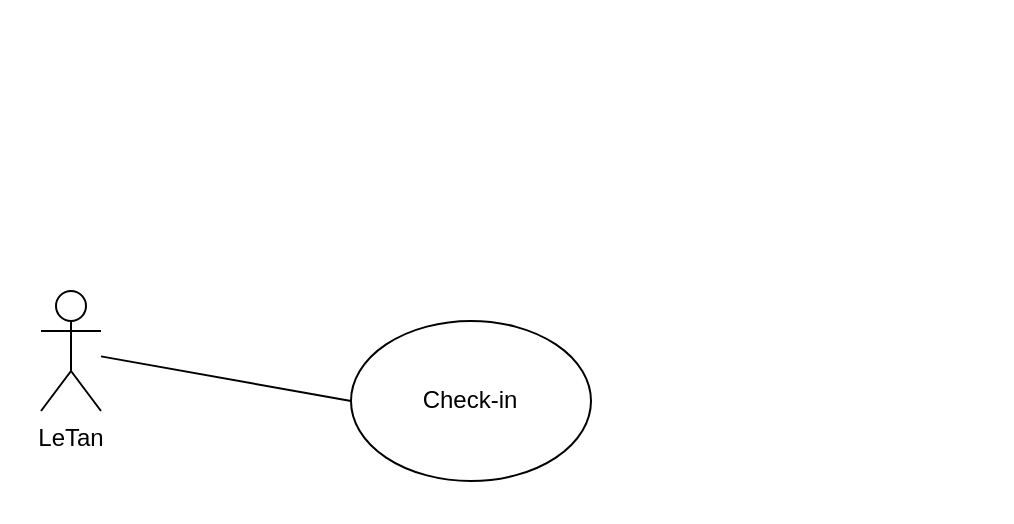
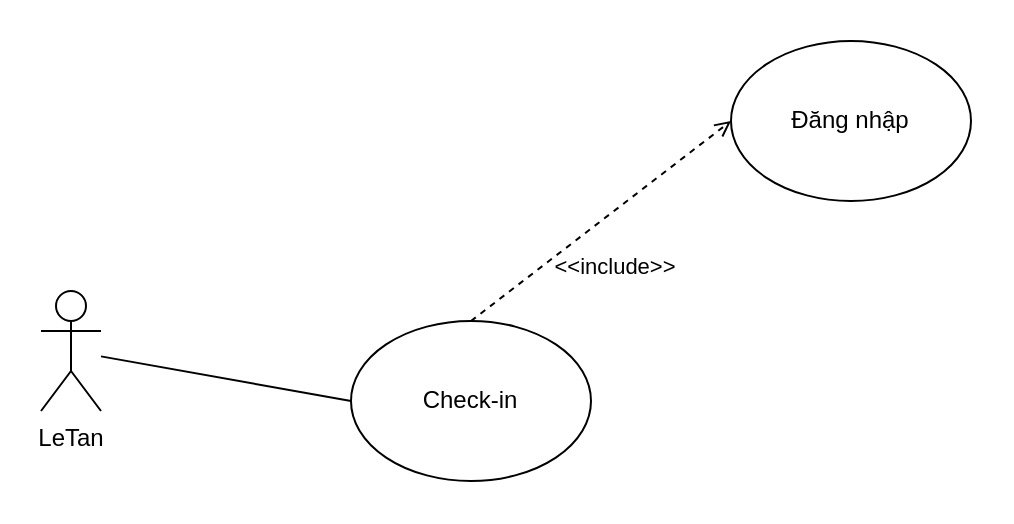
+ <mxCell id="3" value="Đăng nhập" style="ellipse;whiteSpace=wrap;html=1;" parent="1" vertex="1"><mxGeometry x="365" y="20" width="120" height="80" as="geometry" /></mxCell>
+ <mxCell id="6" value="&amp;lt;&amp;lt;include&amp;gt;&amp;gt;" style="edgeStyle=none;html=1;endArrow=open;verticalAlign=bottom;dashed=1;labelBackgroundColor=none;exitX=0.5;exitY=0;exitDx=0;exitDy=0;entryX=0;entryY=0.5;entryDx=0;entryDy=0;" edge="1" parent="1" source="4" target="3"><mxGeometry x="-0.167" y="-30" width="160" relative="1" as="geometry"><mxPoint x="175" y="110" as="sourcePoint" /><mxPoint x="335" y="110" as="targetPoint" /><mxPoint as="offset" /></mxGeometry></mxCell>
